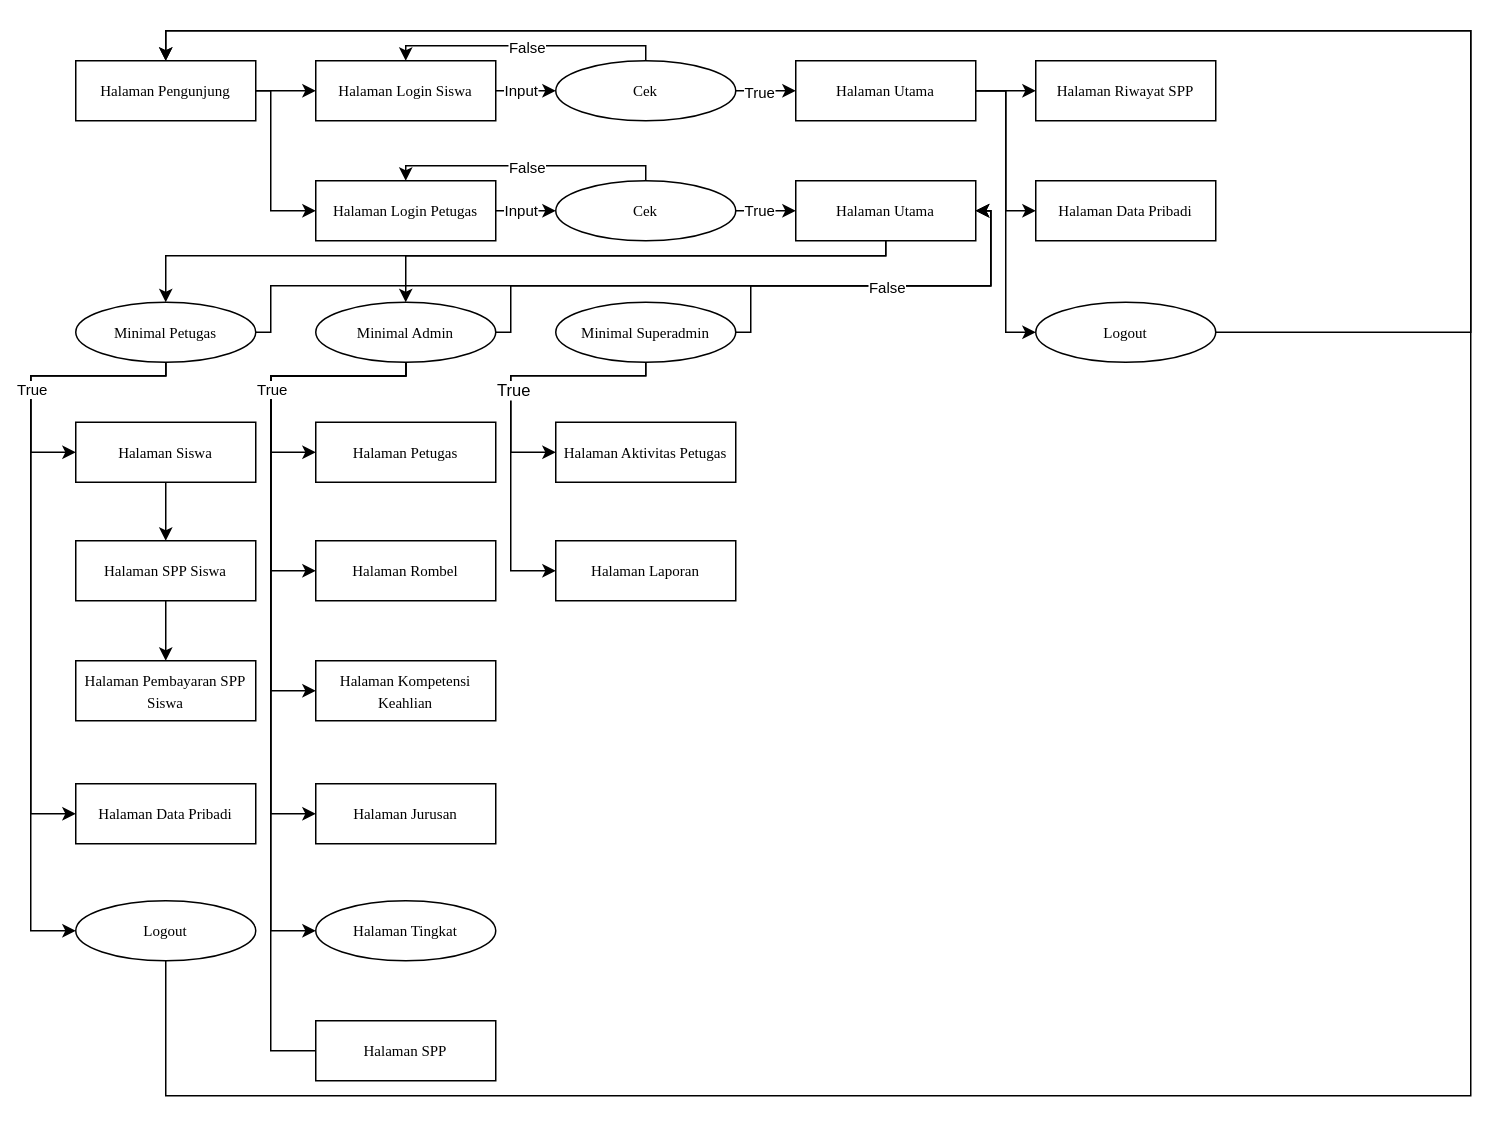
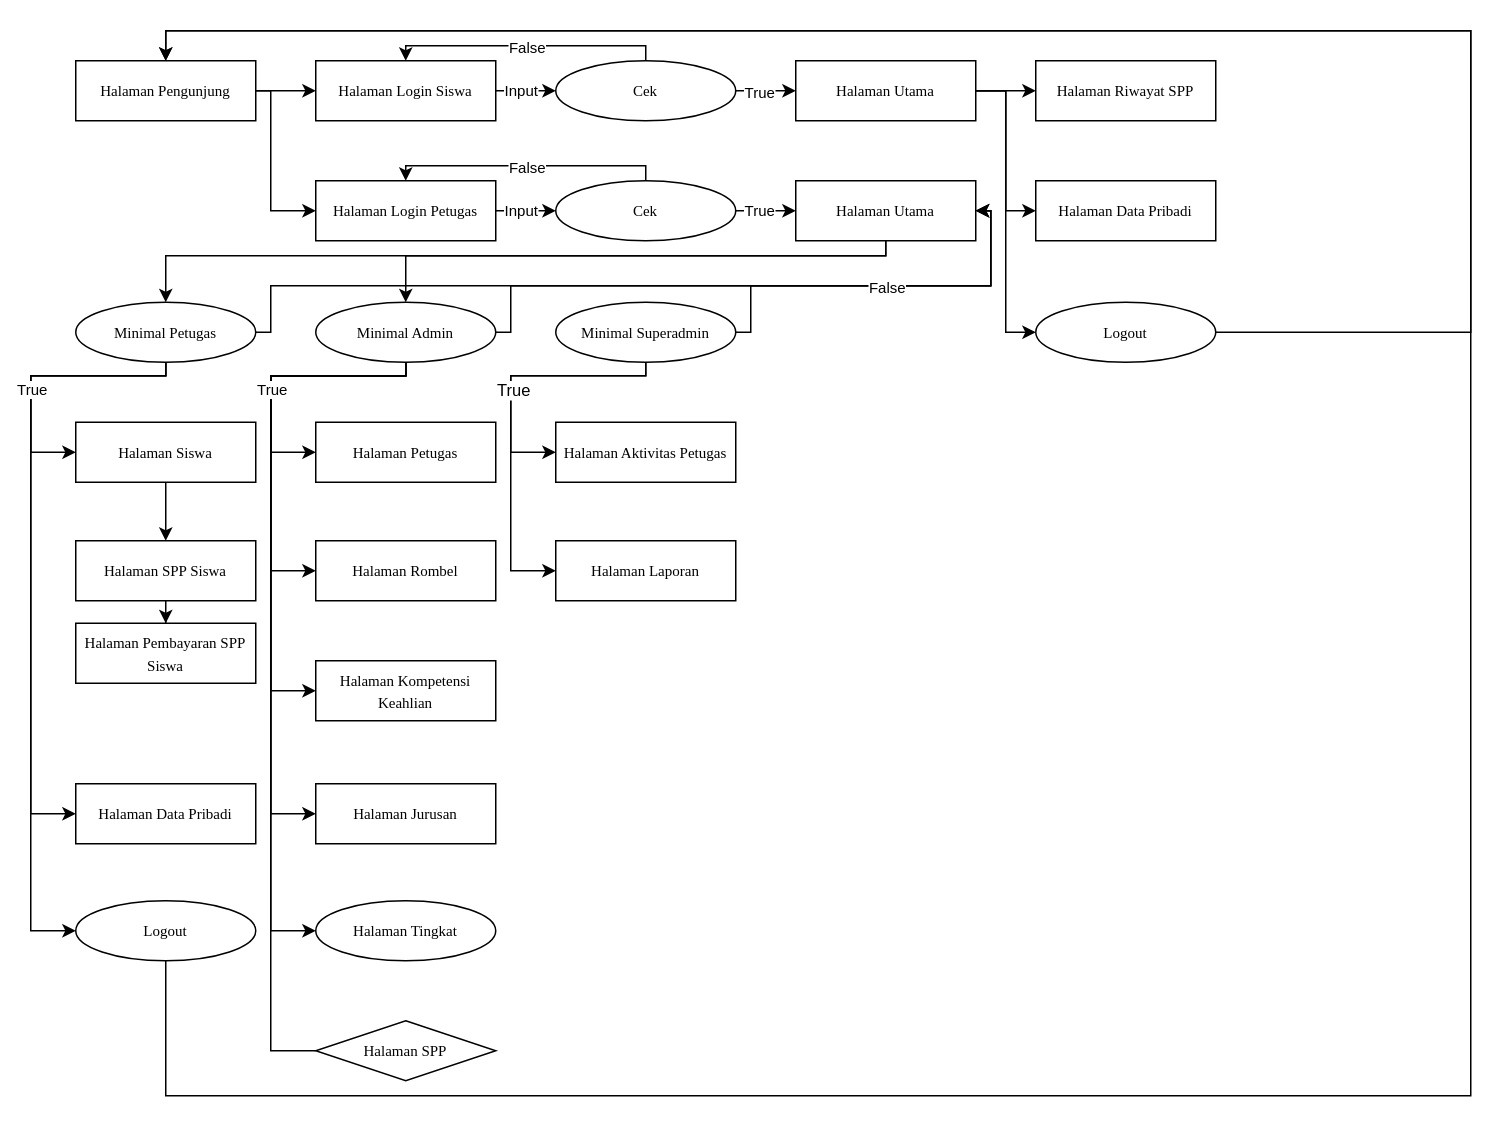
- <mxCell id="42" value="&lt;font style=&quot;font-size: 10px;&quot;&gt;Halaman Pembayaran SPP Siswa&lt;/font&gt;" style="whiteSpace=wrap;html=1;rounded=0;shadow=0;comic=0;labelBackgroundColor=none;strokeWidth=1;fontFamily=Verdana;fontSize=12;align=center;" parent="1" vertex="1"><mxGeometry x="50" y="440" width="120" height="40" as="geometry" /></mxCell>
+ <mxCell id="42" value="&lt;font style=&quot;font-size: 10px;&quot;&gt;Halaman Pembayaran SPP Siswa&lt;/font&gt;" style="whiteSpace=wrap;html=1;rounded=0;shadow=0;comic=0;labelBackgroundColor=none;strokeWidth=1;fontFamily=Verdana;fontSize=12;align=center;" parent="1" vertex="1"><mxGeometry x="50" y="415" width="120" height="40" as="geometry" /></mxCell>
- <mxCell id="57" value="&lt;font style=&quot;font-size: 10px;&quot;&gt;Halaman SPP&lt;br&gt;&lt;/font&gt;" style="whiteSpace=wrap;html=1;rounded=0;shadow=0;comic=0;labelBackgroundColor=none;strokeWidth=1;fontFamily=Verdana;fontSize=12;align=center;" parent="1" vertex="1"><mxGeometry x="210" y="680" width="120" height="40" as="geometry" /></mxCell>
+ <mxCell id="57" value="&lt;font style=&quot;font-size: 10px;&quot;&gt;Halaman SPP&lt;br&gt;&lt;/font&gt;" style="rhombus;whiteSpace=wrap;html=1;shadow=0;comic=0;labelBackgroundColor=none;strokeWidth=1;fontFamily=Verdana;fontSize=12;align=center;" parent="1" vertex="1"><mxGeometry x="210" y="680" width="120" height="40" as="geometry" /></mxCell>
